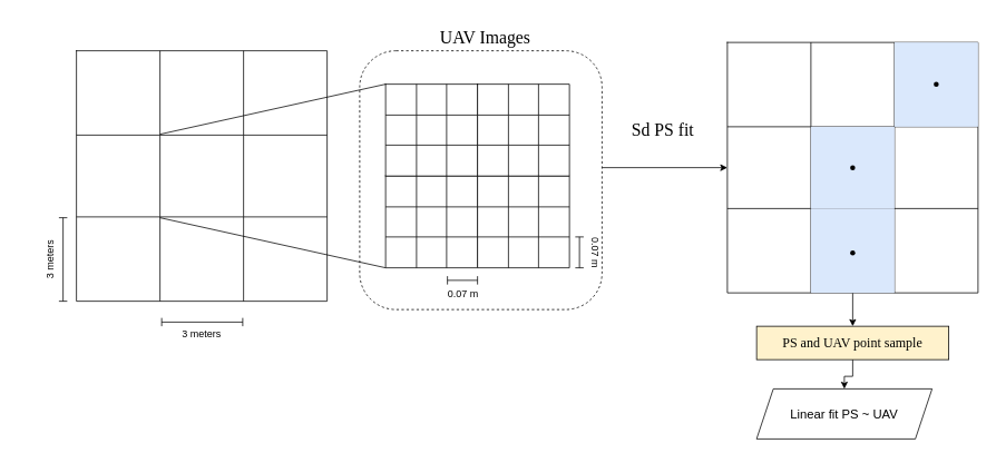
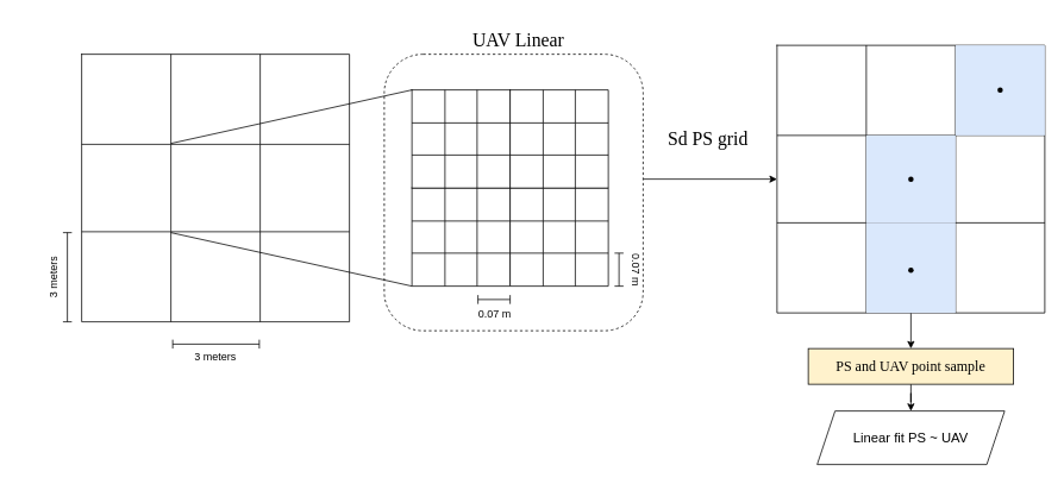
- <mxCell id="69" value="UAV Images" style="text;strokeColor=none;fillColor=none;html=1;fontSize=21;fontStyle=0;verticalAlign=middle;align=center;fontFamily=Verdana;" parent="1" vertex="1"><mxGeometry x="430" y="20" width="300" height="50" as="geometry" /></mxCell>
+ <mxCell id="69" value="UAV Linear" style="text;strokeColor=none;fillColor=none;html=1;fontSize=21;fontStyle=0;verticalAlign=middle;align=center;fontFamily=Verdana;" parent="1" vertex="1"><mxGeometry x="430" y="20" width="300" height="50" as="geometry" /></mxCell>
- <mxCell id="94" value="Sd PS fit&amp;nbsp;" style="text;strokeColor=none;fillColor=none;html=1;fontSize=21;fontStyle=0;verticalAlign=middle;align=center;fontFamily=Verdana;" parent="1" vertex="1"><mxGeometry x="700" y="120" width="190" height="70" as="geometry" /></mxCell>
+ <mxCell id="94" value="Sd PS grid&amp;nbsp;" style="text;strokeColor=none;fillColor=none;html=1;fontSize=21;fontStyle=0;verticalAlign=middle;align=center;fontFamily=Verdana;" parent="1" vertex="1"><mxGeometry x="700" y="120" width="190" height="70" as="geometry" /></mxCell>
- <mxCell id="100" value="Linear fit PS ~ UAV" style="shape=parallelogram;perimeter=parallelogramPerimeter;whiteSpace=wrap;html=1;fixedSize=1;fontSize=15;" parent="1" vertex="1"><mxGeometry x="905" y="465" width="210" height="60" as="geometry" /></mxCell>
+ <mxCell id="100" value="Linear fit PS ~ UAV" style="shape=parallelogram;perimeter=parallelogramPerimeter;whiteSpace=wrap;html=1;fixedSize=1;fontSize=15;" parent="1" vertex="1"><mxGeometry x="915" y="460" width="210" height="60" as="geometry" /></mxCell>
